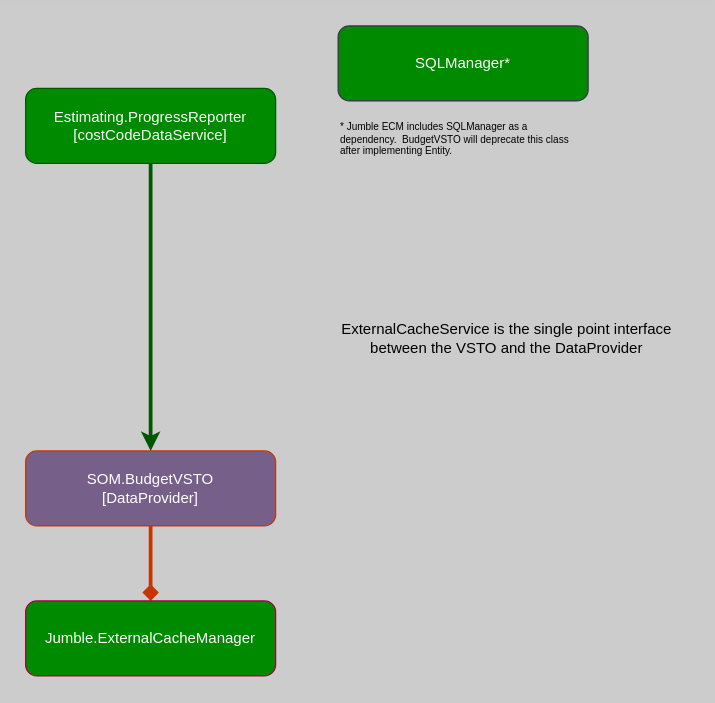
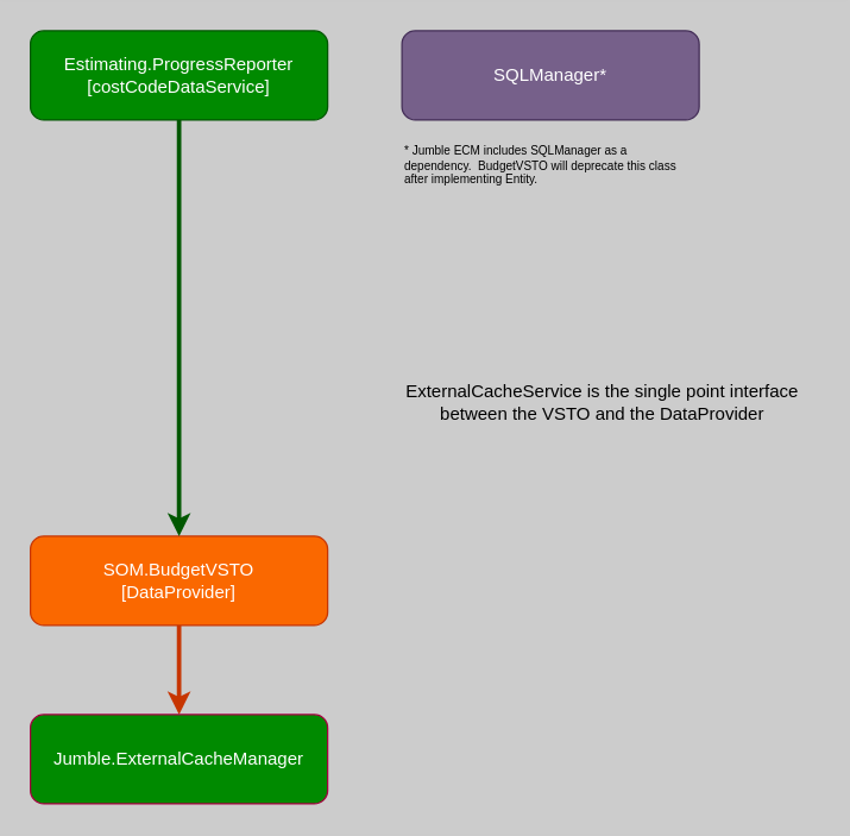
- <mxCell id="4" value="SQLManager*" style="rounded=1;whiteSpace=wrap;html=1;fillColor=#008a00;strokeColor=#432D57;fontColor=#ffffff;" parent="1" vertex="1"><mxGeometry x="270" y="20" width="200" height="60" as="geometry" /></mxCell>
+ <mxCell id="4" value="SQLManager*" style="rounded=1;whiteSpace=wrap;html=1;fillColor=#76608a;strokeColor=#432D57;fontColor=#ffffff;" parent="1" vertex="1"><mxGeometry x="270" y="20" width="200" height="60" as="geometry" /></mxCell>
- <mxCell id="6" value="Estimating.ProgressReporter&lt;br&gt;[costCodeDataService]&lt;br&gt;" style="rounded=1;whiteSpace=wrap;html=1;fillColor=#008a00;strokeColor=#005700;fontColor=#ffffff;" parent="1" vertex="1"><mxGeometry x="20" y="70" width="200" height="60" as="geometry" /></mxCell>
+ <mxCell id="6" value="Estimating.ProgressReporter&lt;br&gt;[costCodeDataService]&lt;br&gt;" style="rounded=1;whiteSpace=wrap;html=1;fillColor=#008a00;strokeColor=#005700;fontColor=#ffffff;" parent="1" vertex="1"><mxGeometry x="20" y="20" width="200" height="60" as="geometry" /></mxCell>
- <mxCell id="3" value="SOM.BudgetVSTO&lt;br&gt;[DataProvider]" style="rounded=1;whiteSpace=wrap;html=1;fillColor=#76608a;strokeColor=#C73500;fontColor=#ffffff;" parent="1" vertex="1"><mxGeometry x="20" y="360" width="200" height="60" as="geometry" /></mxCell>
+ <mxCell id="3" value="SOM.BudgetVSTO&lt;br&gt;[DataProvider]" style="rounded=1;whiteSpace=wrap;html=1;fillColor=#fa6800;strokeColor=#C73500;fontColor=#ffffff;" parent="1" vertex="1"><mxGeometry x="20" y="360" width="200" height="60" as="geometry" /></mxCell>
- <mxCell id="2" value="" style="edgeStyle=orthogonalEdgeStyle;rounded=0;orthogonalLoop=1;jettySize=auto;html=1;fillColor=#fa6800;strokeColor=#C73500;strokeWidth=3;endArrow=diamond;" parent="1" source="3" target="7" edge="1"><mxGeometry relative="1" as="geometry" /></mxCell>
+ <mxCell id="2" value="" style="edgeStyle=orthogonalEdgeStyle;rounded=0;orthogonalLoop=1;jettySize=auto;html=1;fillColor=#fa6800;strokeColor=#C73500;strokeWidth=3;" parent="1" source="3" target="7" edge="1"><mxGeometry relative="1" as="geometry" /></mxCell>
